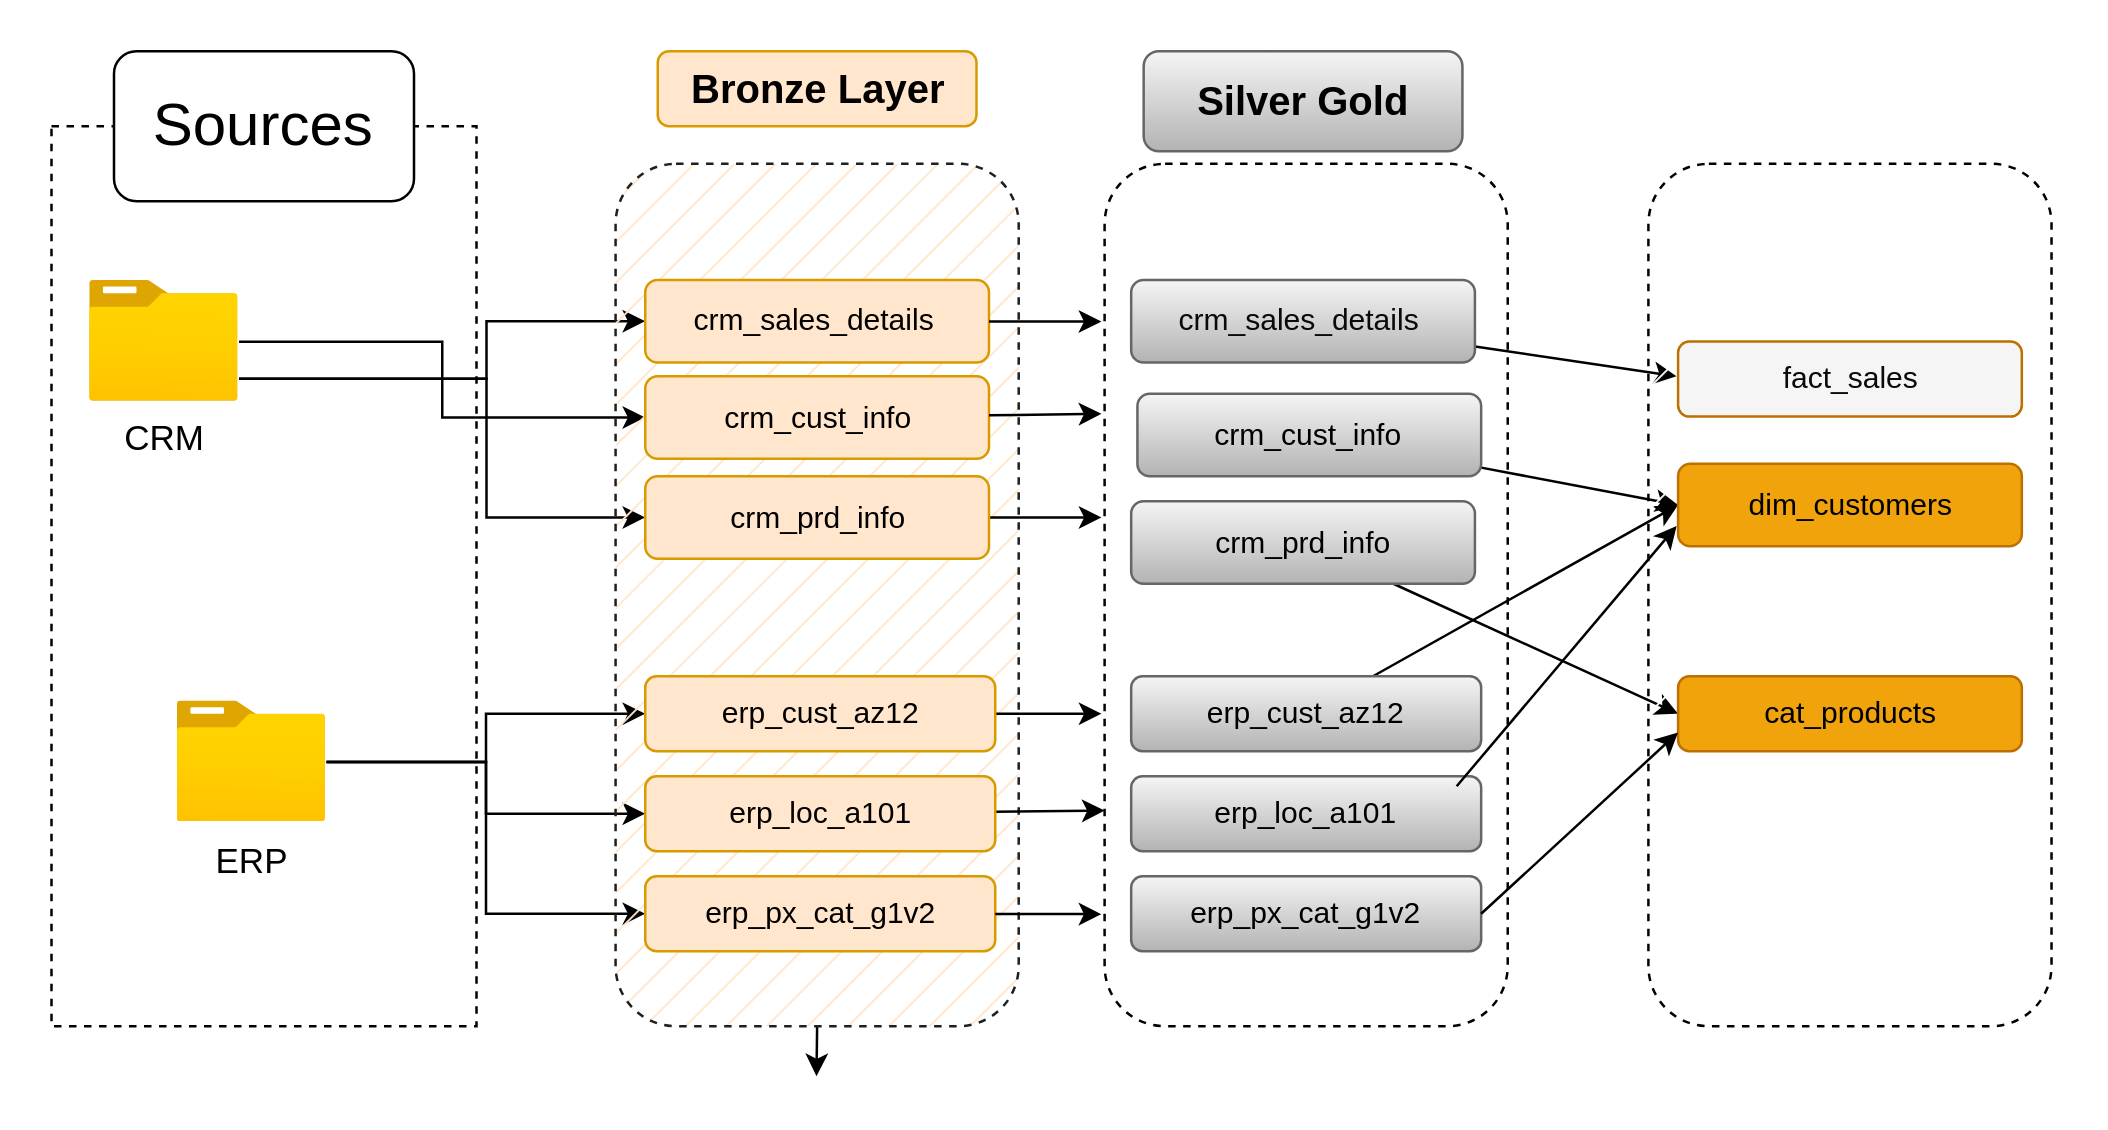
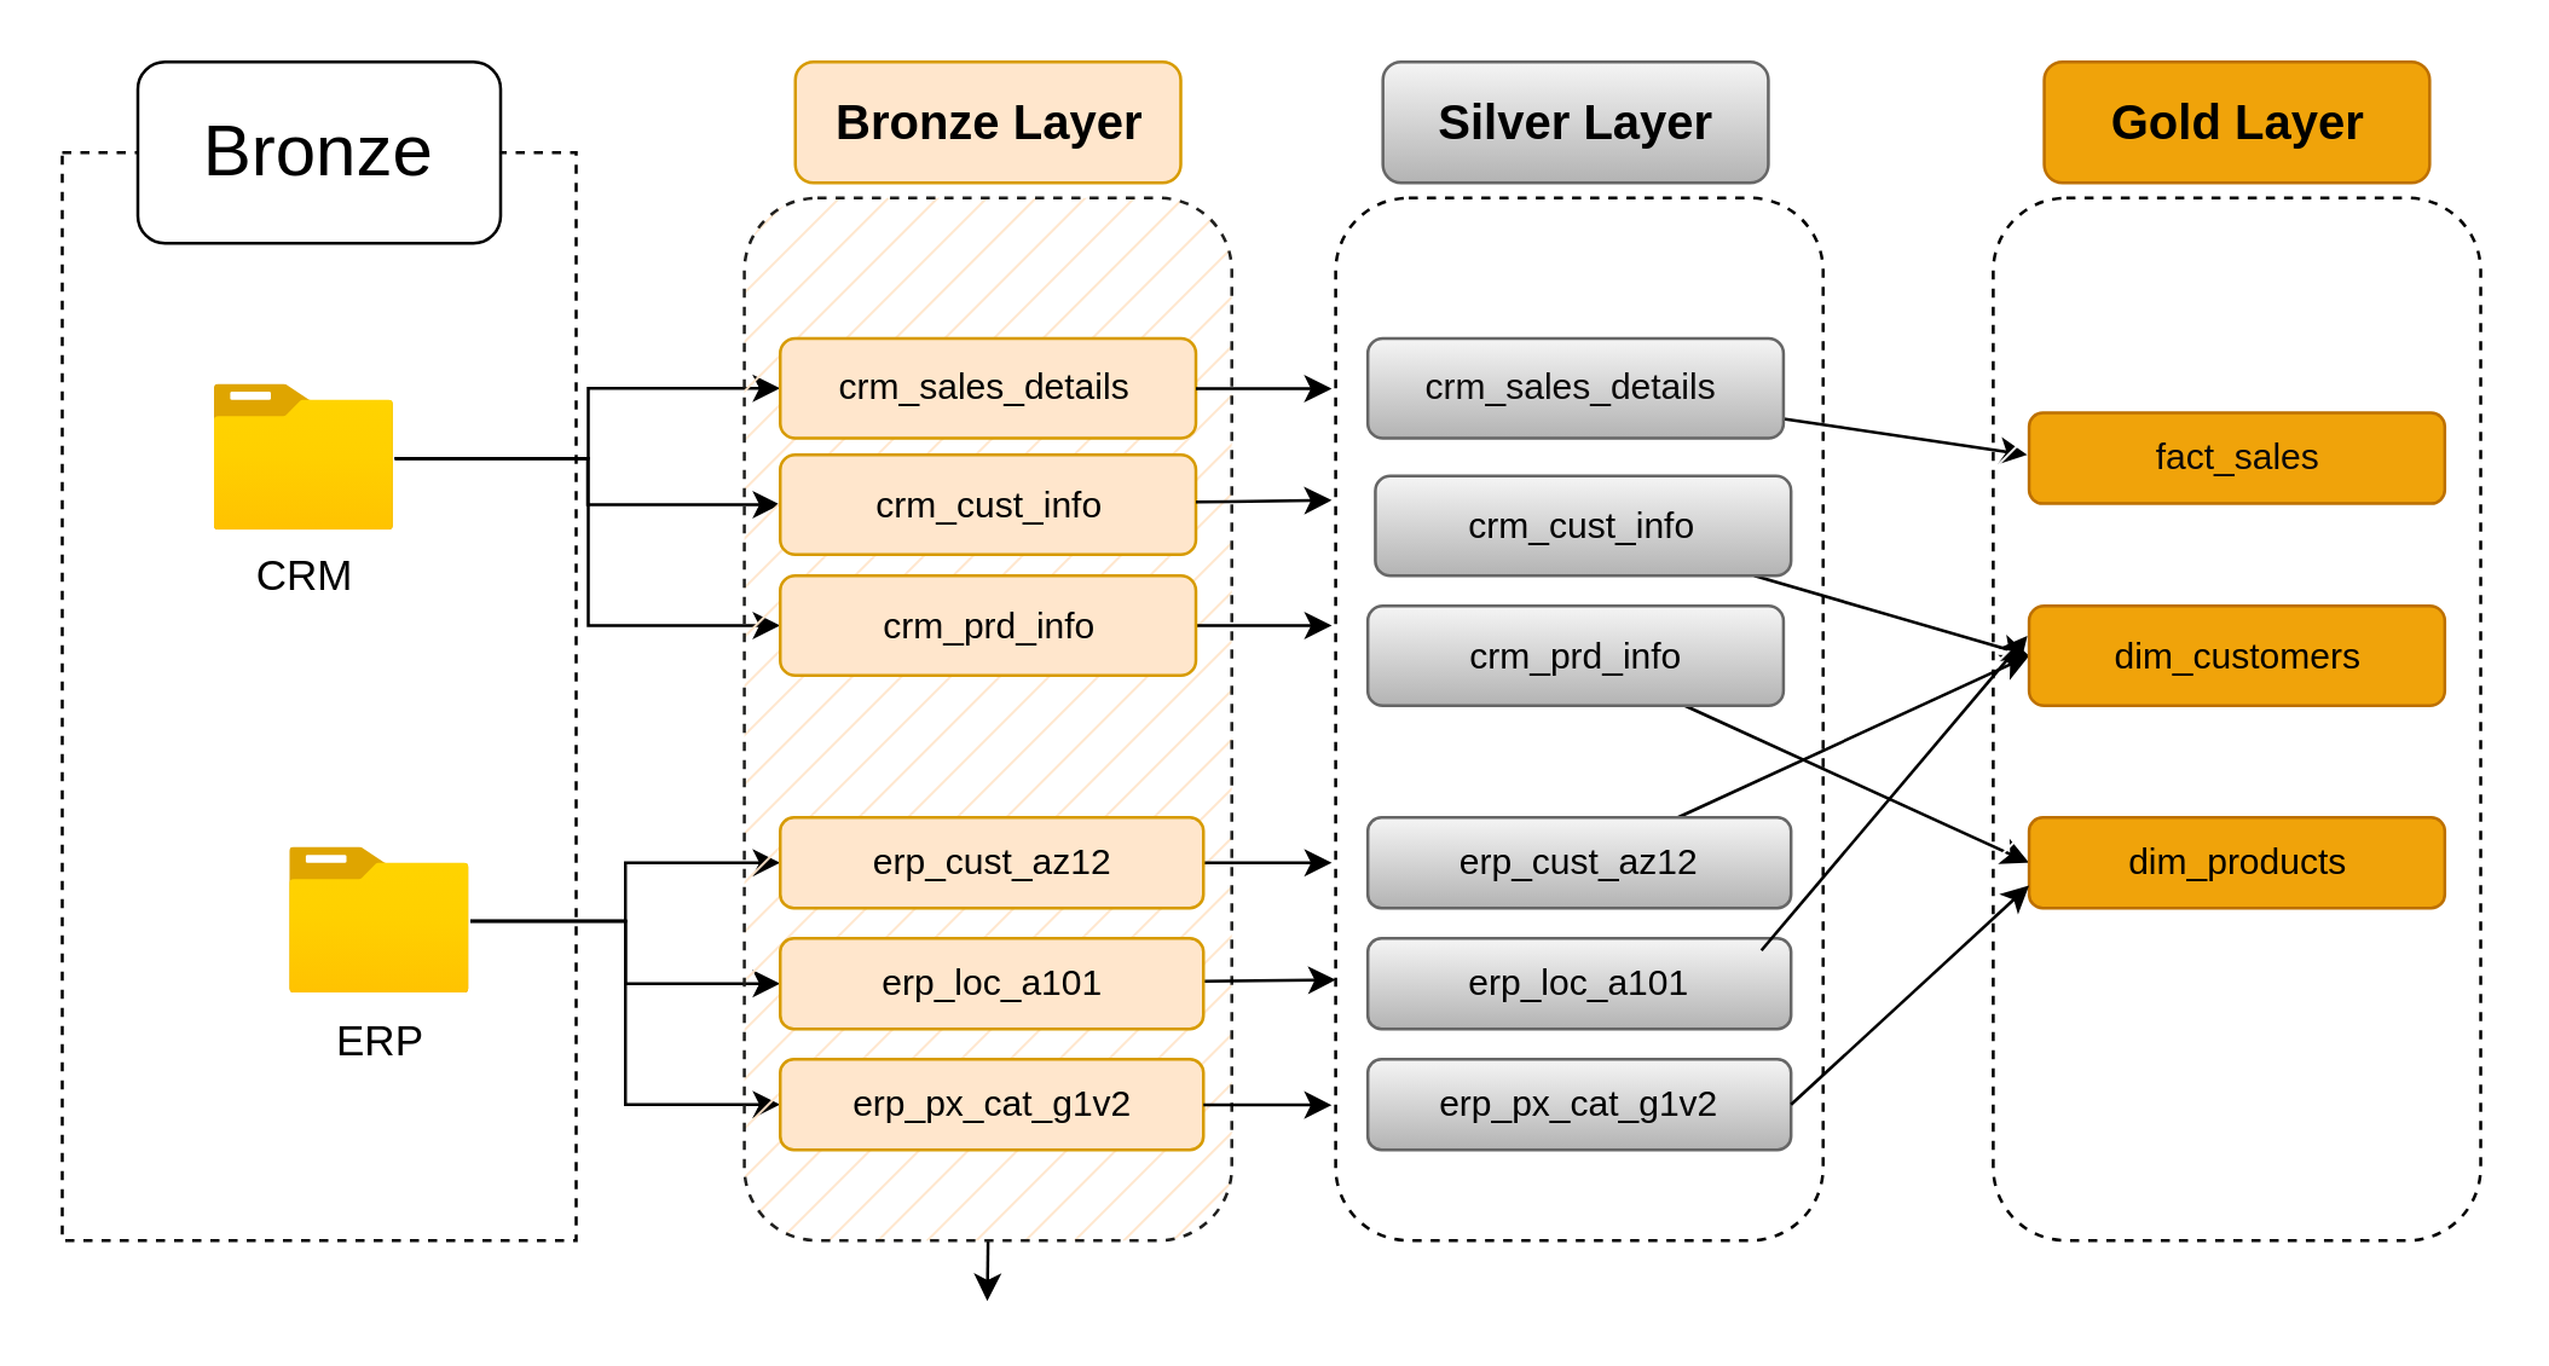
- <mxCell id="14" value="&lt;font style=&quot;font-size: 16px;&quot;&gt;&lt;b style=&quot;&quot;&gt;Bronze Layer&lt;/b&gt;&lt;/font&gt;" style="rounded=1;whiteSpace=wrap;html=1;fillColor=#ffe6cc;strokeColor=#d79b00;align=center;" parent="1" vertex="1"><mxGeometry x="262.5" y="20" width="127.5" height="30" as="geometry" /></mxCell>
+ <mxCell id="14" value="&lt;font style=&quot;font-size: 16px;&quot;&gt;&lt;b style=&quot;&quot;&gt;Bronze Layer&lt;/b&gt;&lt;/font&gt;" style="rounded=1;whiteSpace=wrap;html=1;fillColor=#ffe6cc;strokeColor=#d79b00;align=center;" parent="1" vertex="1"><mxGeometry x="262.5" y="20" width="127.5" height="40" as="geometry" /></mxCell>
- <mxCell id="25" value="&lt;font style=&quot;font-size: 16px;&quot;&gt;&lt;b&gt;Silver Gold&lt;/b&gt;&lt;/font&gt;" style="rounded=1;whiteSpace=wrap;html=1;fillColor=#f5f5f5;strokeColor=#666666;align=center;gradientColor=#b3b3b3;" parent="1" vertex="1"><mxGeometry x="456.87" y="20" width="127.5" height="40" as="geometry" /></mxCell>
+ <mxCell id="25" value="&lt;font style=&quot;font-size: 16px;&quot;&gt;&lt;b&gt;Silver Layer&lt;/b&gt;&lt;/font&gt;" style="rounded=1;whiteSpace=wrap;html=1;fillColor=#f5f5f5;strokeColor=#666666;align=center;gradientColor=#b3b3b3;" parent="1" vertex="1"><mxGeometry x="456.87" y="20" width="127.5" height="40" as="geometry" /></mxCell>
+ <mxCell id="40" value="&lt;span style=&quot;font-size: 16px;&quot;&gt;&lt;b&gt;Gold Layer&lt;/b&gt;&lt;/span&gt;" style="rounded=1;whiteSpace=wrap;html=1;fillColor=#f0a30a;strokeColor=#BD7000;align=center;fontColor=#000000;" vertex="1" parent="1"><mxGeometry x="675.63" y="20" width="127.5" height="40" as="geometry" /></mxCell>
- <mxCell id="3" value="&lt;font style=&quot;font-size: 24px;&quot;&gt;Sources&lt;/font&gt;" style="rounded=1;whiteSpace=wrap;html=1;" parent="1" vertex="1"><mxGeometry x="45" y="20" width="120" height="60" as="geometry" /></mxCell>
+ <mxCell id="3" value="&lt;font style=&quot;font-size: 24px;&quot;&gt;Bronze&lt;/font&gt;" style="rounded=1;whiteSpace=wrap;html=1;" parent="1" vertex="1"><mxGeometry x="45" y="20" width="120" height="60" as="geometry" /></mxCell>
- <mxCell id="7" value="&lt;div&gt;&lt;div&gt;&lt;font style=&quot;font-size: 14px;&quot;&gt;CRM&lt;/font&gt;&lt;div&gt;&lt;br&gt;&lt;/div&gt;&lt;/div&gt;&lt;/div&gt;" style="image;aspect=fixed;html=1;points=[];align=center;fontSize=12;image=img/lib/azure2/general/Folder_Blank.svg;" parent="1" vertex="1"><mxGeometry x="35.5" y="112" width="59.5" height="48.29" as="geometry" /></mxCell>
+ <mxCell id="7" value="&lt;div&gt;&lt;div&gt;&lt;font style=&quot;font-size: 14px;&quot;&gt;CRM&lt;/font&gt;&lt;div&gt;&lt;br&gt;&lt;/div&gt;&lt;/div&gt;&lt;/div&gt;" style="image;aspect=fixed;html=1;points=[];align=center;fontSize=12;image=img/lib/azure2/general/Folder_Blank.svg;" parent="1" vertex="1"><mxGeometry x="70.5" y="127" width="59.5" height="48.29" as="geometry" /></mxCell>
- <mxCell id="41" value="&lt;font color=&quot;#0b0909&quot;&gt;fact_sales&lt;/font&gt;" style="rounded=1;whiteSpace=wrap;html=1;fillColor=#f5f5f5;strokeColor=#BD7000;align=center;fontColor=#000000;" vertex="1" parent="1"><mxGeometry x="670.63" y="136.14" width="137.5" height="30" as="geometry" /></mxCell>
+ <mxCell id="41" value="&lt;font color=&quot;#0b0909&quot;&gt;fact_sales&lt;/font&gt;" style="rounded=1;whiteSpace=wrap;html=1;fillColor=#f0a30a;strokeColor=#BD7000;align=center;fontColor=#000000;" vertex="1" parent="1"><mxGeometry x="670.63" y="136.14" width="137.5" height="30" as="geometry" /></mxCell>
- <mxCell id="42" value="dim_customers" style="rounded=1;whiteSpace=wrap;html=1;fillColor=#f0a30a;strokeColor=#BD7000;align=center;fontColor=#000000;" vertex="1" parent="1"><mxGeometry x="670.63" y="185" width="137.5" height="33" as="geometry" /></mxCell>
+ <mxCell id="42" value="dim_customers" style="rounded=1;whiteSpace=wrap;html=1;fillColor=#f0a30a;strokeColor=#BD7000;align=center;fontColor=#000000;" vertex="1" parent="1"><mxGeometry x="670.63" y="200" width="137.5" height="33" as="geometry" /></mxCell>
- <mxCell id="43" value="cat_products" style="rounded=1;whiteSpace=wrap;html=1;fillColor=#f0a30a;strokeColor=#BD7000;align=center;fontColor=#000000;" vertex="1" parent="1"><mxGeometry x="670.63" y="270" width="137.5" height="30" as="geometry" /></mxCell>
+ <mxCell id="43" value="dim_products" style="rounded=1;whiteSpace=wrap;html=1;fillColor=#f0a30a;strokeColor=#BD7000;align=center;fontColor=#000000;" vertex="1" parent="1"><mxGeometry x="670.63" y="270" width="137.5" height="30" as="geometry" /></mxCell>
- <mxCell id="11" value="&lt;div&gt;&lt;div&gt;&lt;div&gt;&lt;span style=&quot;font-size: 14px;&quot;&gt;ERP&lt;/span&gt;&lt;/div&gt;&lt;/div&gt;&lt;/div&gt;&lt;div&gt;&lt;span style=&quot;font-size: 14px;&quot;&gt;&lt;br&gt;&lt;/span&gt;&lt;/div&gt;" style="image;aspect=fixed;html=1;points=[];align=center;fontSize=12;image=img/lib/azure2/general/Folder_Blank.svg;" parent="1" vertex="1"><mxGeometry x="70.5" y="280.21" width="59.5" height="48.29" as="geometry" /></mxCell>
+ <mxCell id="11" value="&lt;div&gt;&lt;div&gt;&lt;div&gt;&lt;span style=&quot;font-size: 14px;&quot;&gt;ERP&lt;/span&gt;&lt;/div&gt;&lt;/div&gt;&lt;/div&gt;&lt;div&gt;&lt;span style=&quot;font-size: 14px;&quot;&gt;&lt;br&gt;&lt;/span&gt;&lt;/div&gt;" style="image;aspect=fixed;html=1;points=[];align=center;fontSize=12;image=img/lib/azure2/general/Folder_Blank.svg;" parent="1" vertex="1"><mxGeometry x="95.5" y="280.21" width="59.5" height="48.29" as="geometry" /></mxCell>
